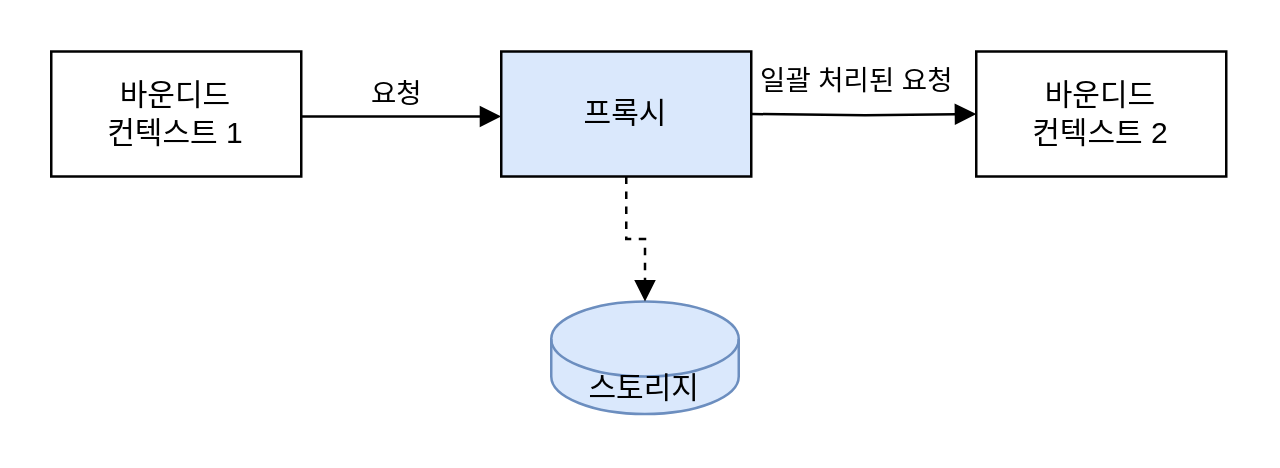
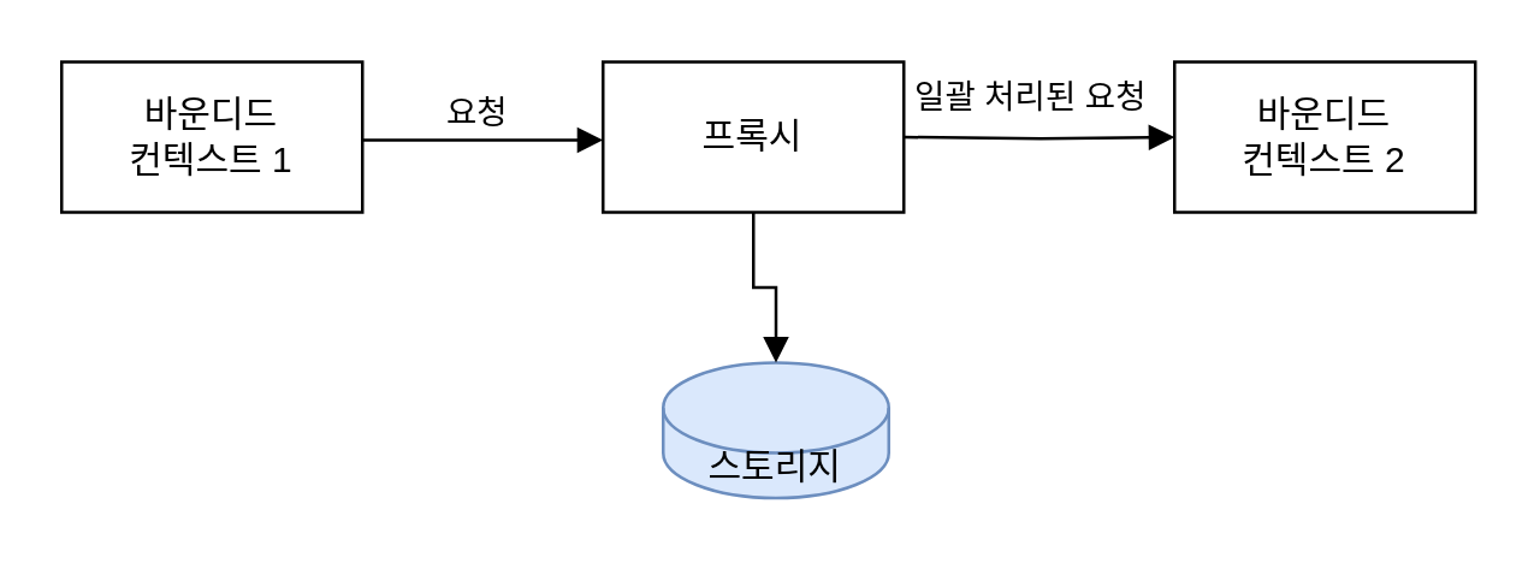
- <mxCell id="8" value="프록시" style="rounded=0;whiteSpace=wrap;html=1;fillColor=#dae8fc;" vertex="1" parent="1"><mxGeometry x="200" y="20" width="100" height="50" as="geometry" /></mxCell>
+ <mxCell id="8" value="프록시" style="rounded=0;whiteSpace=wrap;html=1;" vertex="1" parent="1"><mxGeometry x="200" y="20" width="100" height="50" as="geometry" /></mxCell>
- <mxCell id="10" style="edgeStyle=orthogonalEdgeStyle;rounded=0;orthogonalLoop=1;jettySize=auto;html=1;entryX=0.5;entryY=0;entryDx=0;entryDy=0;entryPerimeter=0;endArrow=block;endFill=1;dashed=1;" edge="1" parent="1" source="8" target="9"><mxGeometry relative="1" as="geometry" /></mxCell>
+ <mxCell id="10" style="edgeStyle=orthogonalEdgeStyle;rounded=0;orthogonalLoop=1;jettySize=auto;html=1;entryX=0.5;entryY=0;entryDx=0;entryDy=0;entryPerimeter=0;endArrow=block;endFill=1;" edge="1" parent="1" source="8" target="9"><mxGeometry relative="1" as="geometry" /></mxCell>
